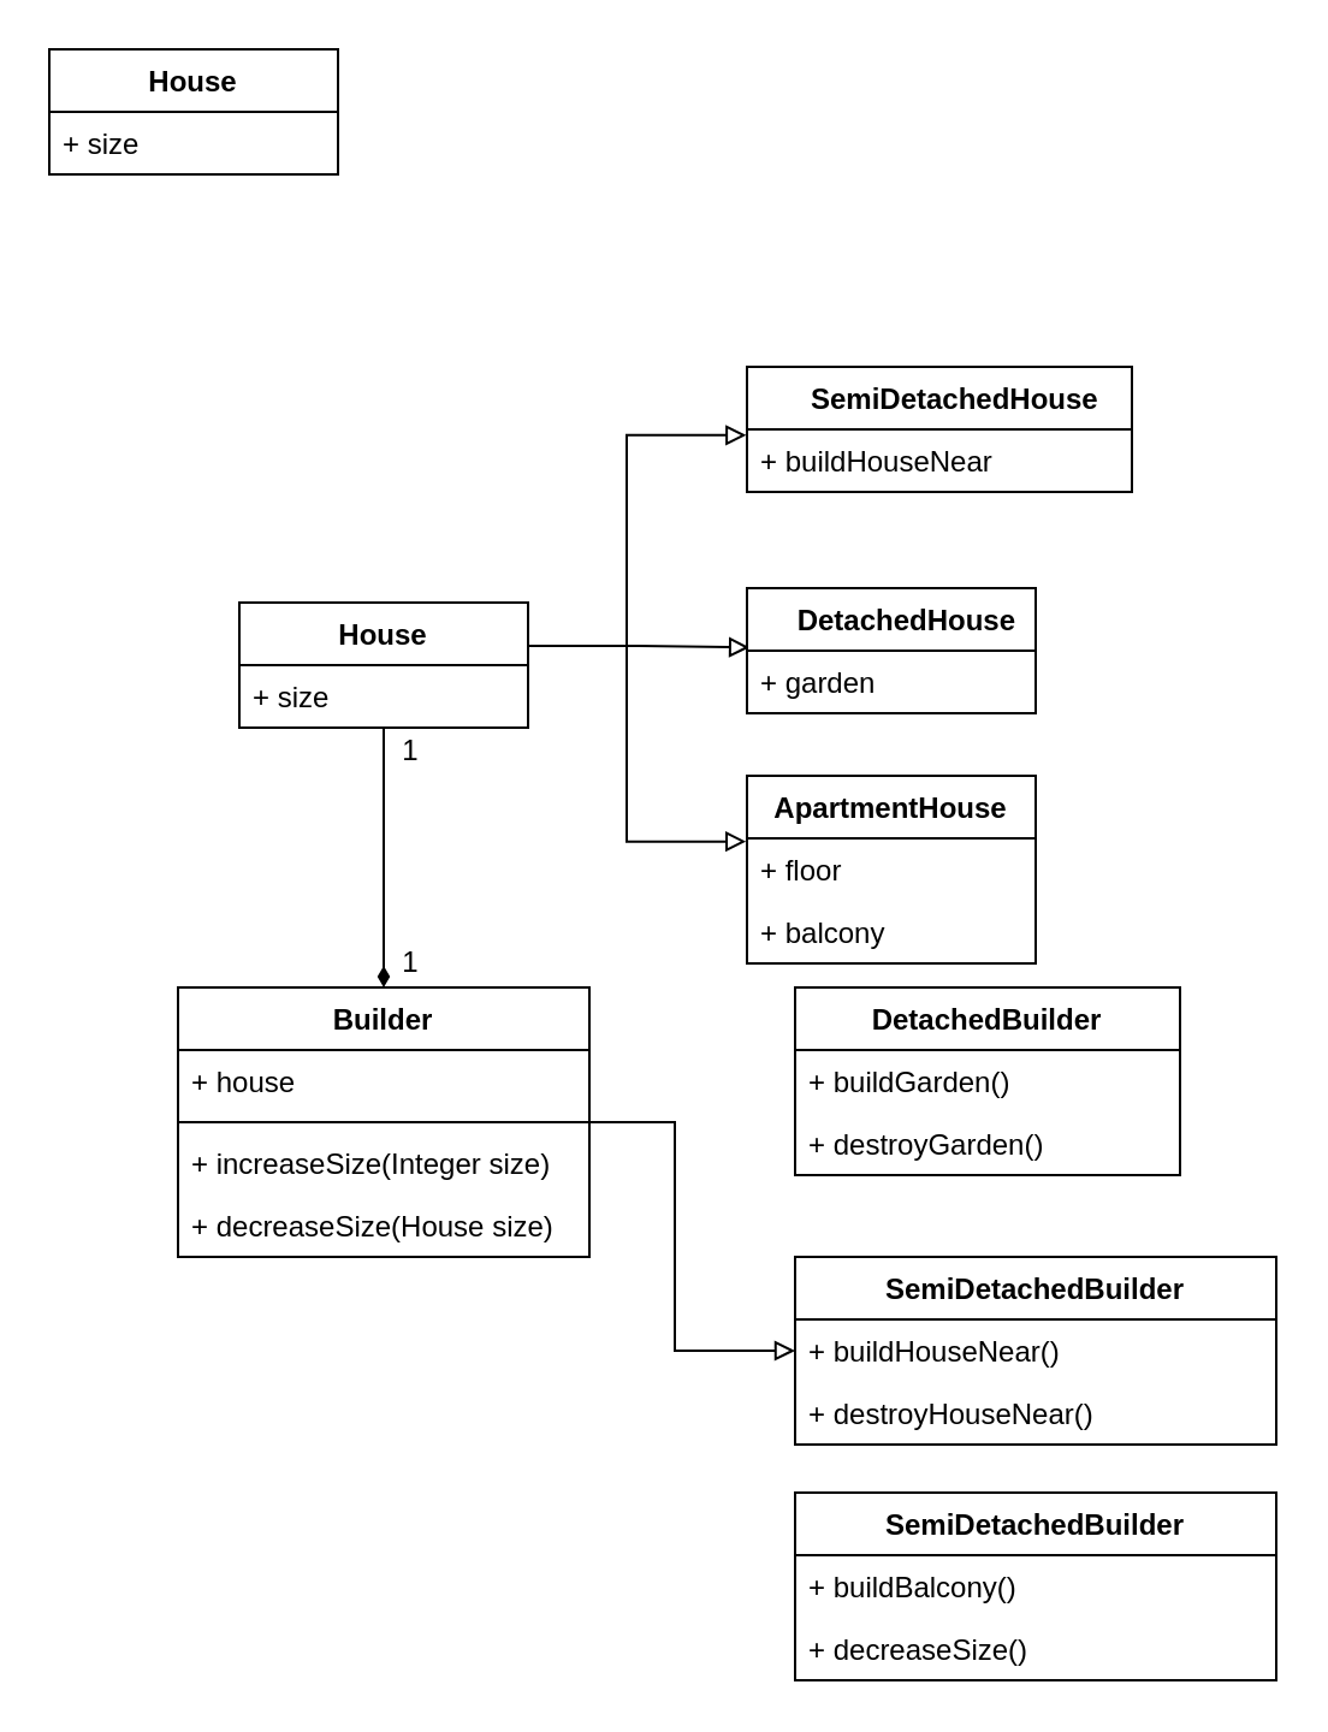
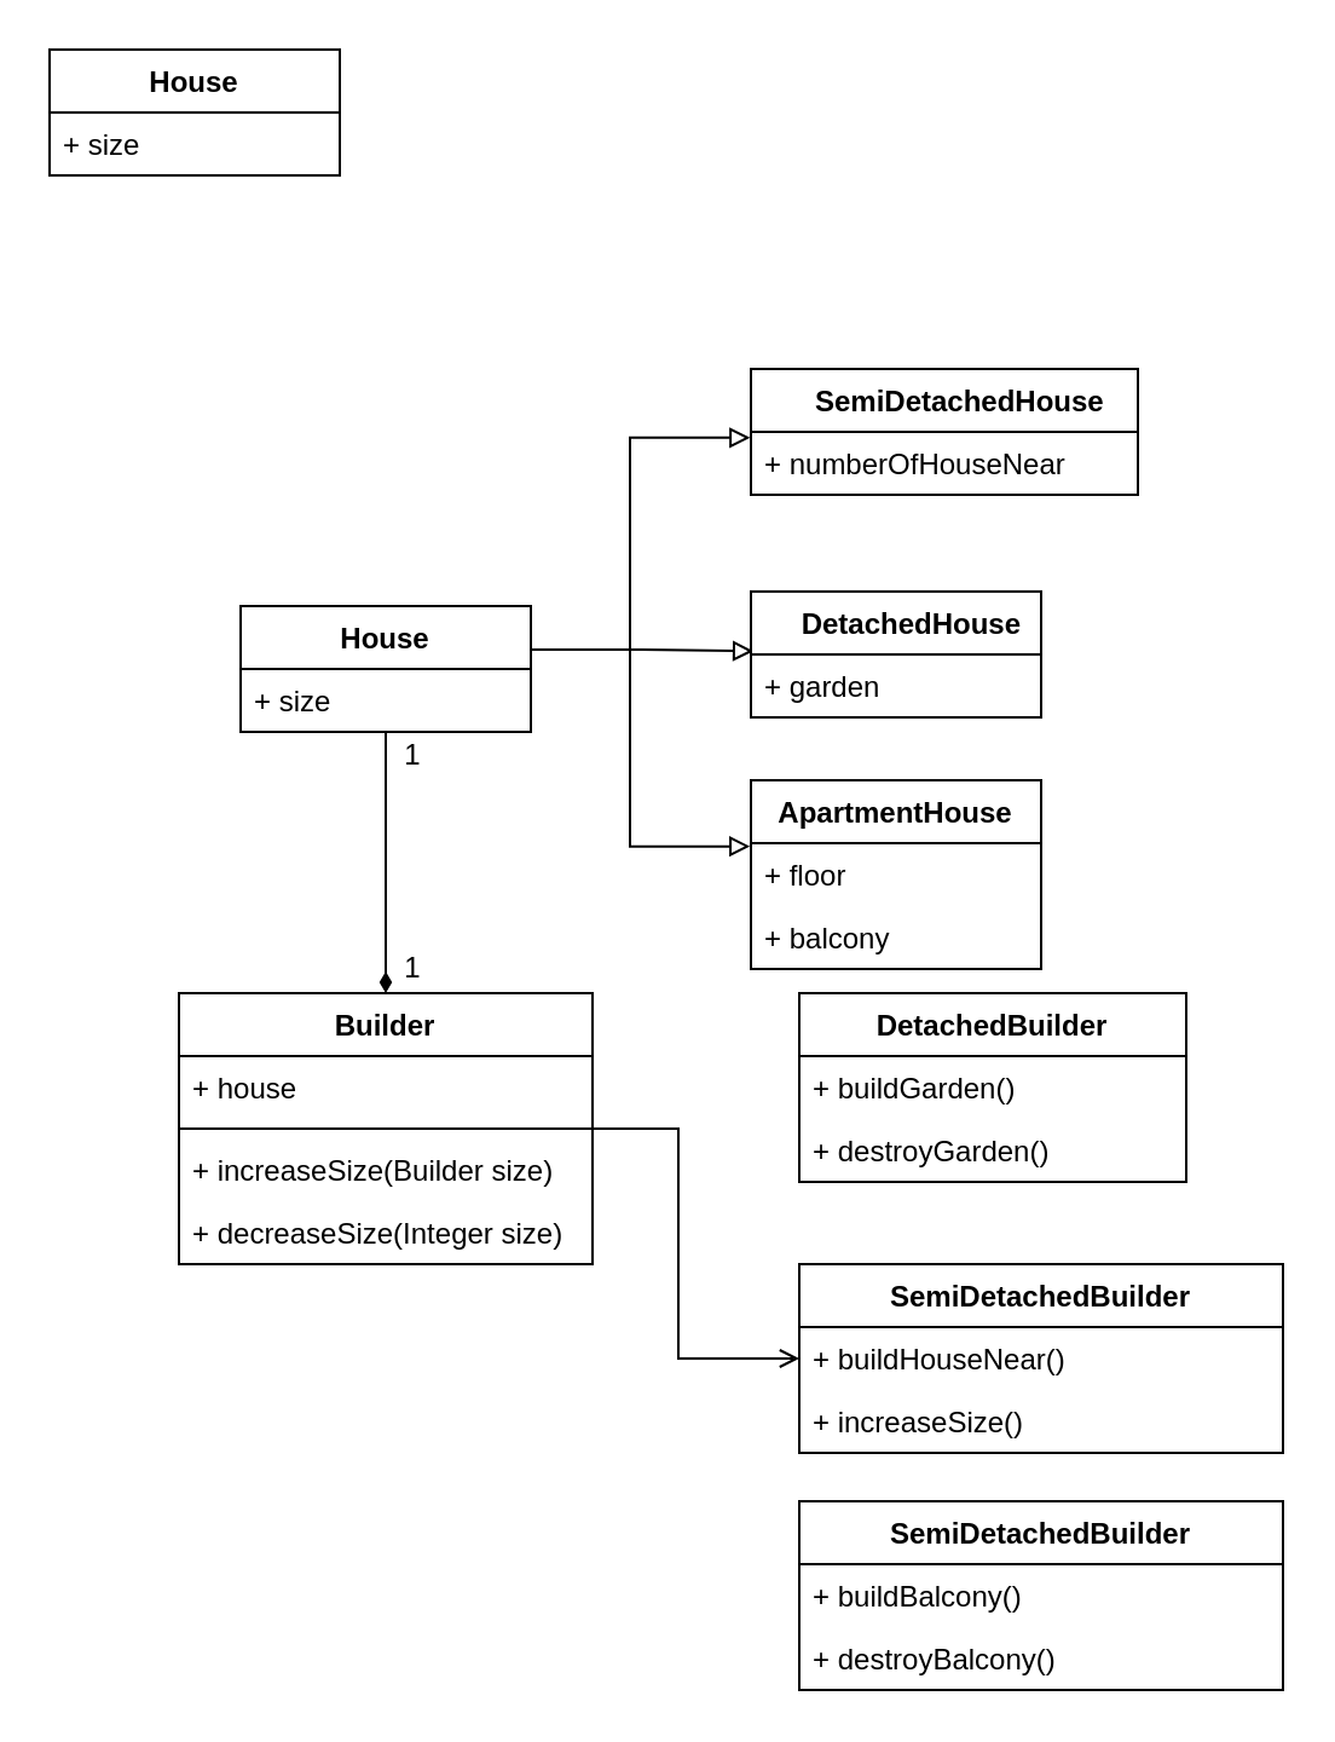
- <mxCell id="17" value="+ buildHouseNear" style="text;strokeColor=none;fillColor=none;align=left;verticalAlign=top;spacingLeft=4;spacingRight=4;overflow=hidden;rotatable=0;points=[[0,0.5],[1,0.5]];portConstraint=eastwest;" parent="16" vertex="1"><mxGeometry y="26" width="160" height="26" as="geometry" /></mxCell>
+ <mxCell id="17" value="+ numberOfHouseNear" style="text;strokeColor=none;fillColor=none;align=left;verticalAlign=top;spacingLeft=4;spacingRight=4;overflow=hidden;rotatable=0;points=[[0,0.5],[1,0.5]];portConstraint=eastwest;" parent="16" vertex="1"><mxGeometry y="26" width="160" height="26" as="geometry" /></mxCell>
- <mxCell id="12" value="+ increaseSize(Integer size)" style="text;strokeColor=none;fillColor=none;align=left;verticalAlign=top;spacingLeft=4;spacingRight=4;overflow=hidden;rotatable=0;points=[[0,0.5],[1,0.5]];portConstraint=eastwest;" parent="9" vertex="1"><mxGeometry y="60" width="171" height="26" as="geometry" /></mxCell>
+ <mxCell id="12" value="+ increaseSize(Builder size)" style="text;strokeColor=none;fillColor=none;align=left;verticalAlign=top;spacingLeft=4;spacingRight=4;overflow=hidden;rotatable=0;points=[[0,0.5],[1,0.5]];portConstraint=eastwest;" parent="9" vertex="1"><mxGeometry y="60" width="171" height="26" as="geometry" /></mxCell>
- <mxCell id="13" value="+ decreaseSize(House size)" style="text;strokeColor=none;fillColor=none;align=left;verticalAlign=top;spacingLeft=4;spacingRight=4;overflow=hidden;rotatable=0;points=[[0,0.5],[1,0.5]];portConstraint=eastwest;" parent="9" vertex="1"><mxGeometry y="86" width="171" height="26" as="geometry" /></mxCell>
+ <mxCell id="13" value="+ decreaseSize(Integer size)" style="text;strokeColor=none;fillColor=none;align=left;verticalAlign=top;spacingLeft=4;spacingRight=4;overflow=hidden;rotatable=0;points=[[0,0.5],[1,0.5]];portConstraint=eastwest;" parent="9" vertex="1"><mxGeometry y="86" width="171" height="26" as="geometry" /></mxCell>
- <mxCell id="8" style="edgeStyle=orthogonalEdgeStyle;rounded=0;orthogonalLoop=1;jettySize=auto;html=1;entryX=0;entryY=0.5;entryDx=0;entryDy=0;endArrow=block;endFill=0;" parent="1" source="9" target="25" edge="1"><mxGeometry relative="1" as="geometry"><Array as="points"><mxPoint x="280" y="466" /><mxPoint x="280" y="561" /></Array></mxGeometry></mxCell>
+ <mxCell id="8" style="edgeStyle=orthogonalEdgeStyle;rounded=0;orthogonalLoop=1;jettySize=auto;html=1;entryX=0;entryY=0.5;entryDx=0;entryDy=0;endArrow=open;endFill=0;" parent="1" source="9" target="25" edge="1"><mxGeometry relative="1" as="geometry"><Array as="points"><mxPoint x="280" y="466" /><mxPoint x="280" y="561" /></Array></mxGeometry></mxCell>
- <mxCell id="26" value="+ destroyHouseNear()" style="text;strokeColor=none;fillColor=none;align=left;verticalAlign=top;spacingLeft=4;spacingRight=4;overflow=hidden;rotatable=0;points=[[0,0.5],[1,0.5]];portConstraint=eastwest;" parent="24" vertex="1"><mxGeometry y="52" width="200" height="26" as="geometry" /></mxCell>
+ <mxCell id="26" value="+ increaseSize()" style="text;strokeColor=none;fillColor=none;align=left;verticalAlign=top;spacingLeft=4;spacingRight=4;overflow=hidden;rotatable=0;points=[[0,0.5],[1,0.5]];portConstraint=eastwest;" parent="24" vertex="1"><mxGeometry y="52" width="200" height="26" as="geometry" /></mxCell>
- <mxCell id="29" value="+ decreaseSize()" style="text;strokeColor=none;fillColor=none;align=left;verticalAlign=top;spacingLeft=4;spacingRight=4;overflow=hidden;rotatable=0;points=[[0,0.5],[1,0.5]];portConstraint=eastwest;" parent="27" vertex="1"><mxGeometry y="52" width="200" height="26" as="geometry" /></mxCell>
+ <mxCell id="29" value="+ destroyBalcony()" style="text;strokeColor=none;fillColor=none;align=left;verticalAlign=top;spacingLeft=4;spacingRight=4;overflow=hidden;rotatable=0;points=[[0,0.5],[1,0.5]];portConstraint=eastwest;" parent="27" vertex="1"><mxGeometry y="52" width="200" height="26" as="geometry" /></mxCell>
